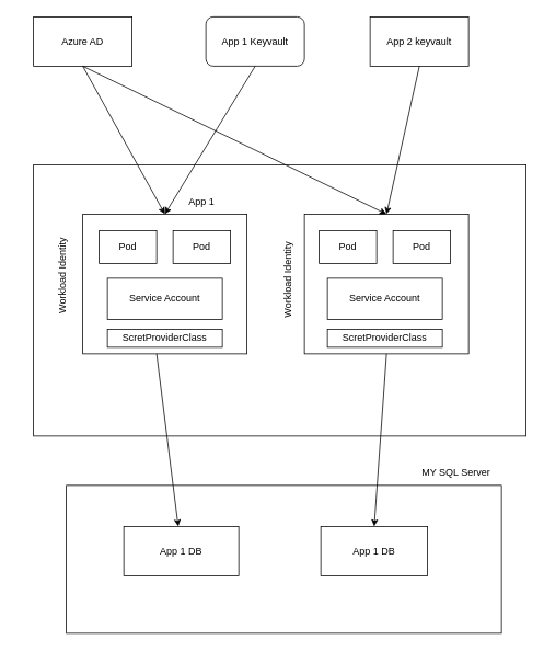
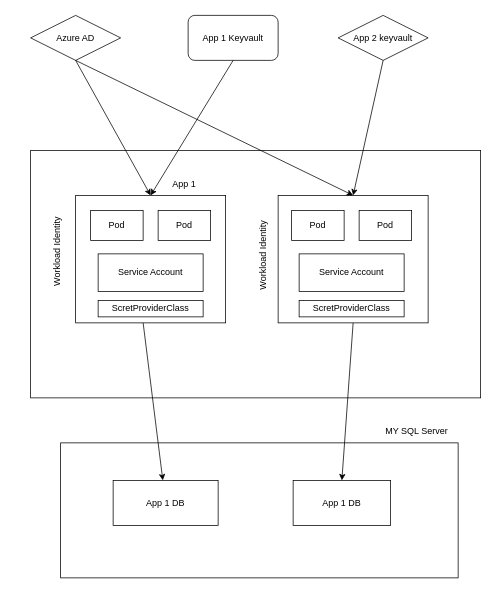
- <mxCell id="9" value="Azure AD" style="rounded=0;whiteSpace=wrap;html=1;" vertex="1" parent="1"><mxGeometry x="40" y="20" width="120" height="60" as="geometry" /></mxCell>
+ <mxCell id="9" value="Azure AD" style="rhombus;whiteSpace=wrap;html=1;" vertex="1" parent="1"><mxGeometry x="40" y="20" width="120" height="60" as="geometry" /></mxCell>
- <mxCell id="15" value="App 2 keyvault" style="rounded=0;whiteSpace=wrap;html=1;" vertex="1" parent="1"><mxGeometry x="450" y="20" width="120" height="60" as="geometry" /></mxCell>
+ <mxCell id="15" value="App 2 keyvault" style="rhombus;whiteSpace=wrap;html=1;" vertex="1" parent="1"><mxGeometry x="450" y="20" width="120" height="60" as="geometry" /></mxCell>
